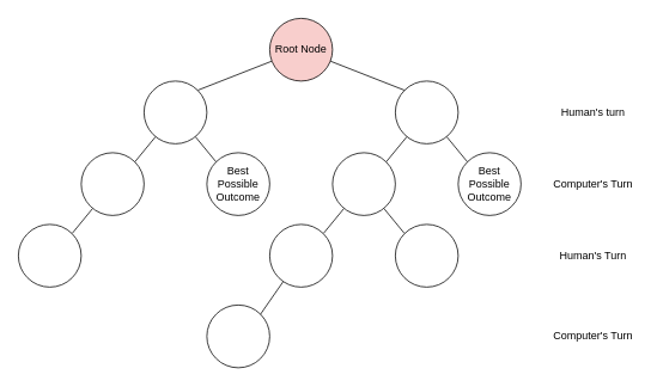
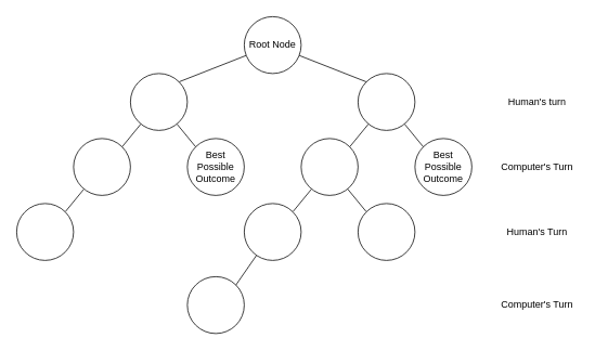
- <mxCell id="4" value="Root Node" style="ellipse;whiteSpace=wrap;html=1;aspect=fixed;fillColor=#f8cecc;" vertex="1" parent="1"><mxGeometry x="300" y="20" width="70" height="70" as="geometry" /></mxCell>
+ <mxCell id="4" value="Root Node" style="ellipse;whiteSpace=wrap;html=1;aspect=fixed;" vertex="1" parent="1"><mxGeometry x="300" y="20" width="70" height="70" as="geometry" /></mxCell>
